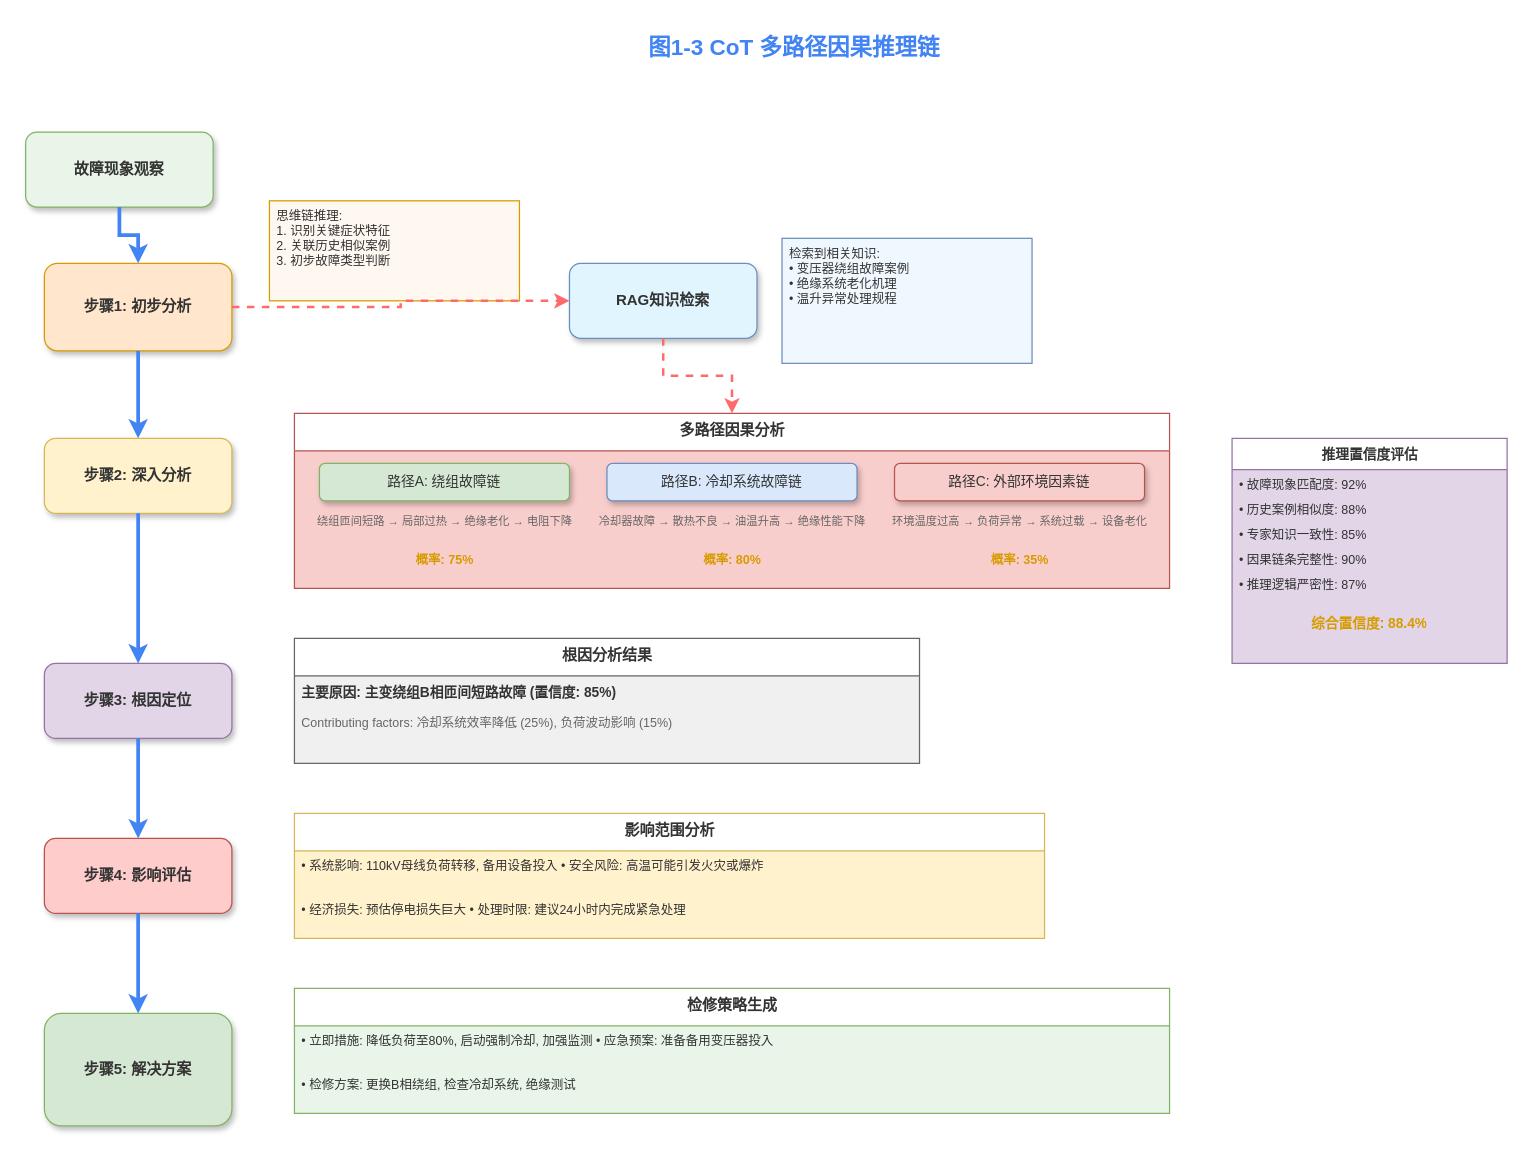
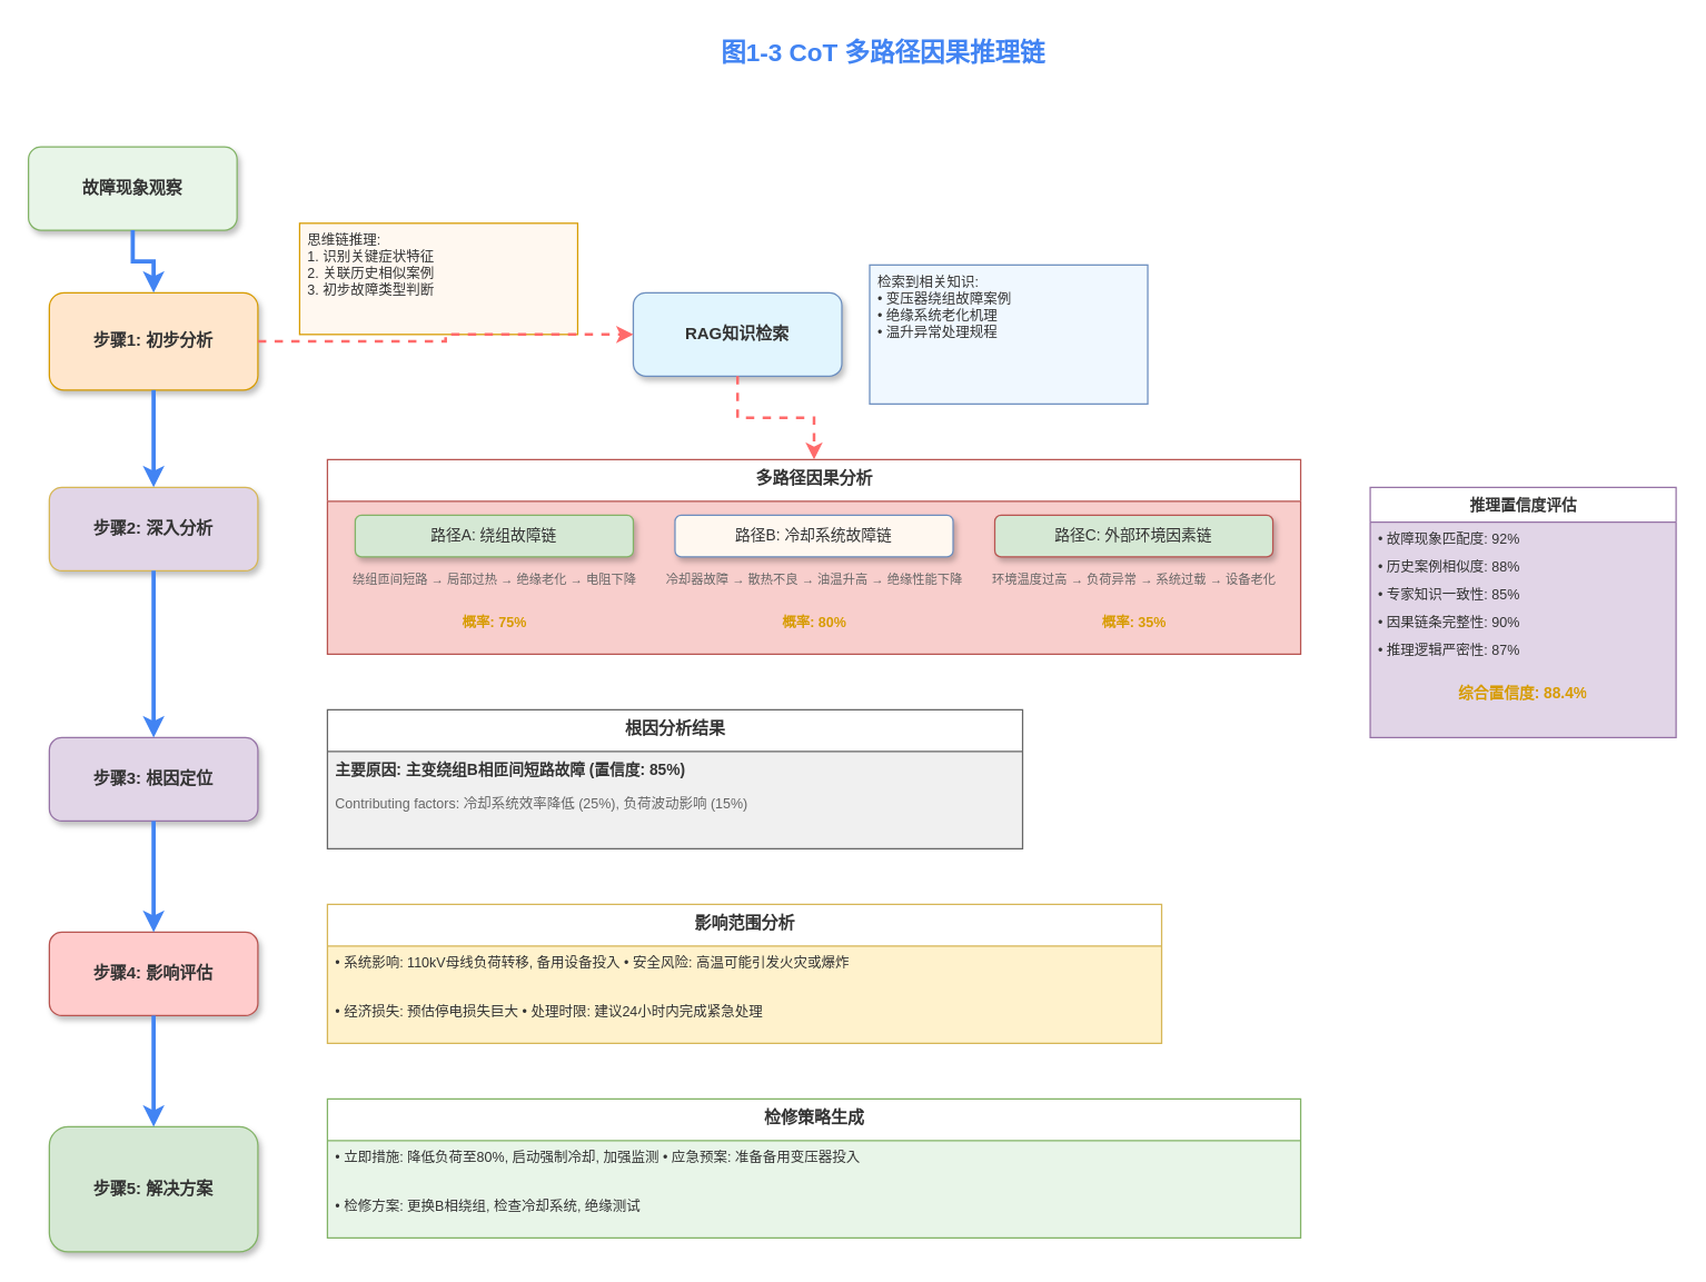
- <mxCell id="8" value="步骤2: 深入分析" style="rounded=1;whiteSpace=wrap;html=1;fillColor=#FFF2CC;strokeColor=#D6B656;fontColor=#333333;fontSize=12;fontStyle=1;shadow=1;" parent="1" vertex="1"><mxGeometry x="35" y="350" width="150" height="60" as="geometry" /></mxCell>
+ <mxCell id="8" value="步骤2: 深入分析" style="rounded=1;whiteSpace=wrap;html=1;fillColor=#e1d5e7;strokeColor=#D6B656;fontColor=#333333;fontSize=12;fontStyle=1;shadow=1;" parent="1" vertex="1"><mxGeometry x="35" y="350" width="150" height="60" as="geometry" /></mxCell>
- <mxCell id="12" value="路径B: 冷却系统故障链" style="rounded=1;whiteSpace=wrap;html=1;fillColor=#DAE8FC;strokeColor=#6C8EBF;fontColor=#333333;fontSize=11;shadow=1;" parent="9" vertex="1"><mxGeometry x="250" y="40" width="200" height="30" as="geometry" /></mxCell>
+ <mxCell id="12" value="路径B: 冷却系统故障链" style="rounded=1;whiteSpace=wrap;html=1;fillColor=#fff8f0;strokeColor=#6C8EBF;fontColor=#333333;fontSize=11;shadow=1;" parent="9" vertex="1"><mxGeometry x="250" y="40" width="200" height="30" as="geometry" /></mxCell>
- <mxCell id="14" value="路径C: 外部环境因素链" style="rounded=1;whiteSpace=wrap;html=1;fillColor=#F8CECC;strokeColor=#B85450;fontColor=#333333;fontSize=11;shadow=1;" parent="9" vertex="1"><mxGeometry x="480" y="40" width="200" height="30" as="geometry" /></mxCell>
+ <mxCell id="14" value="路径C: 外部环境因素链" style="rounded=1;whiteSpace=wrap;html=1;fillColor=#d5e8d4;strokeColor=#B85450;fontColor=#333333;fontSize=11;shadow=1;" parent="9" vertex="1"><mxGeometry x="480" y="40" width="200" height="30" as="geometry" /></mxCell>
